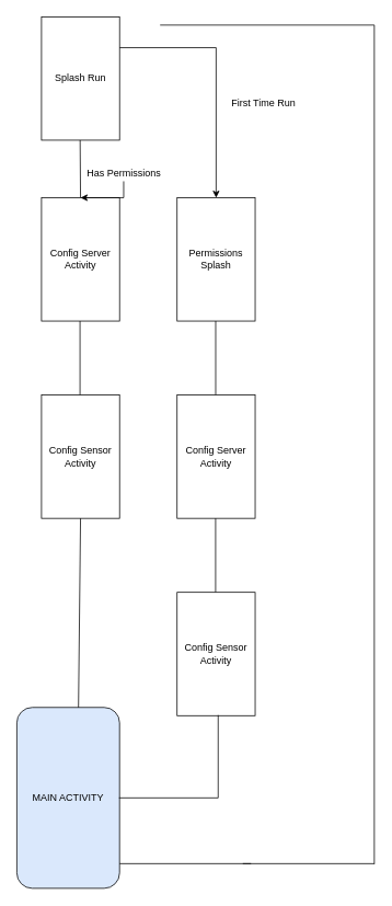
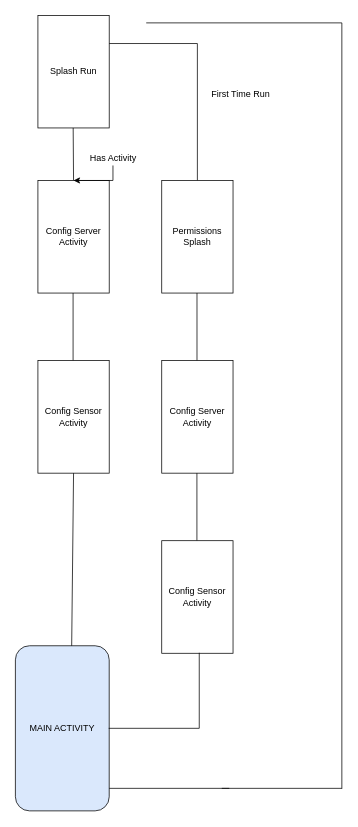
- <mxCell id="18" value="Has Permissions" style="text;html=1;align=center;verticalAlign=middle;resizable=0;points=[];autosize=1;strokeColor=none;fillColor=none;" vertex="1" parent="1"><mxGeometry x="95" y="200" width="110" height="20" as="geometry" /></mxCell>
+ <mxCell id="18" value="Has Activity" style="text;html=1;align=center;verticalAlign=middle;resizable=0;points=[];autosize=1;strokeColor=none;fillColor=none;" vertex="1" parent="1"><mxGeometry x="95" y="200" width="110" height="20" as="geometry" /></mxCell>
- <mxCell id="3" value="" style="edgeStyle=segmentEdgeStyle;endArrow=classic;html=1;rounded=0;exitX=0.25;exitY=0;exitDx=0;exitDy=0;entryX=0;entryY=0.5;entryDx=0;entryDy=0;" edge="1" parent="1" source="2" target="4"><mxGeometry width="50" height="50" relative="1" as="geometry"><mxPoint x="195" y="310" as="sourcePoint" /><mxPoint x="265" y="160" as="targetPoint" /></mxGeometry></mxCell>
+ <mxCell id="3" value="" style="edgeStyle=segmentEdgeStyle;endArrow=none;html=1;rounded=0;exitX=0.25;exitY=0;exitDx=0;exitDy=0;entryX=0;entryY=0.5;entryDx=0;entryDy=0;" edge="1" parent="1" source="2" target="4"><mxGeometry width="50" height="50" relative="1" as="geometry"><mxPoint x="195" y="310" as="sourcePoint" /><mxPoint x="265" y="160" as="targetPoint" /></mxGeometry></mxCell>
